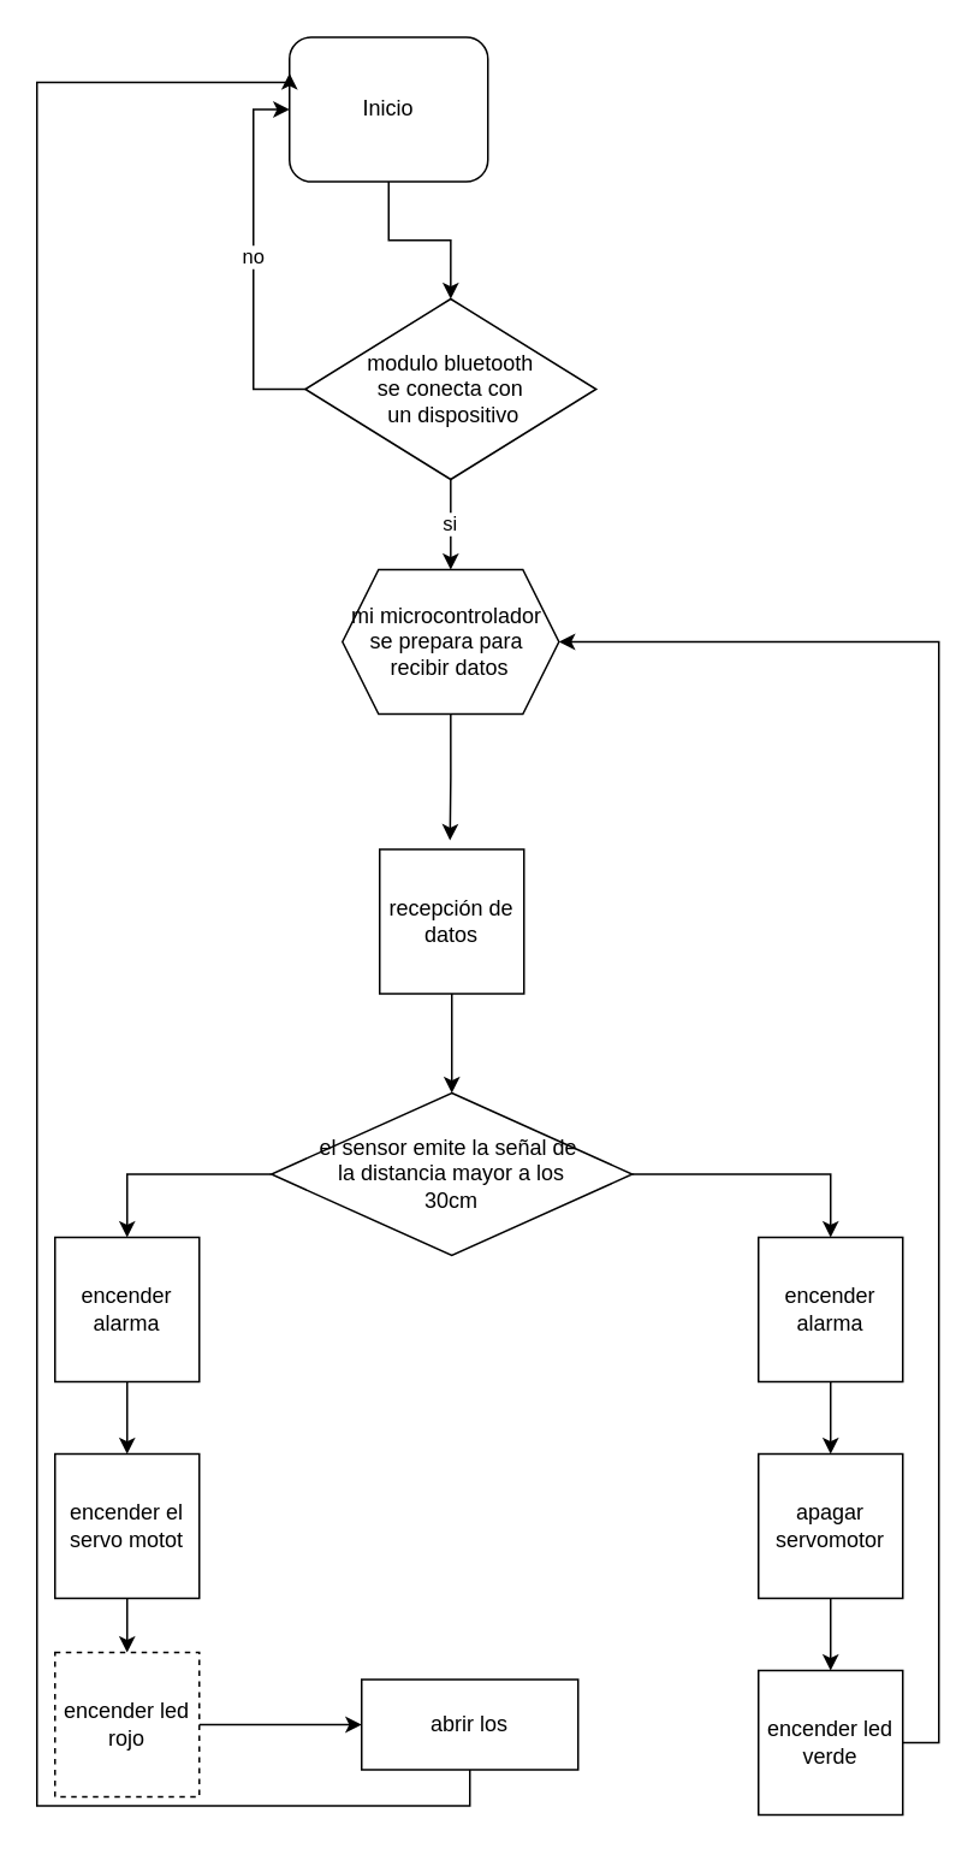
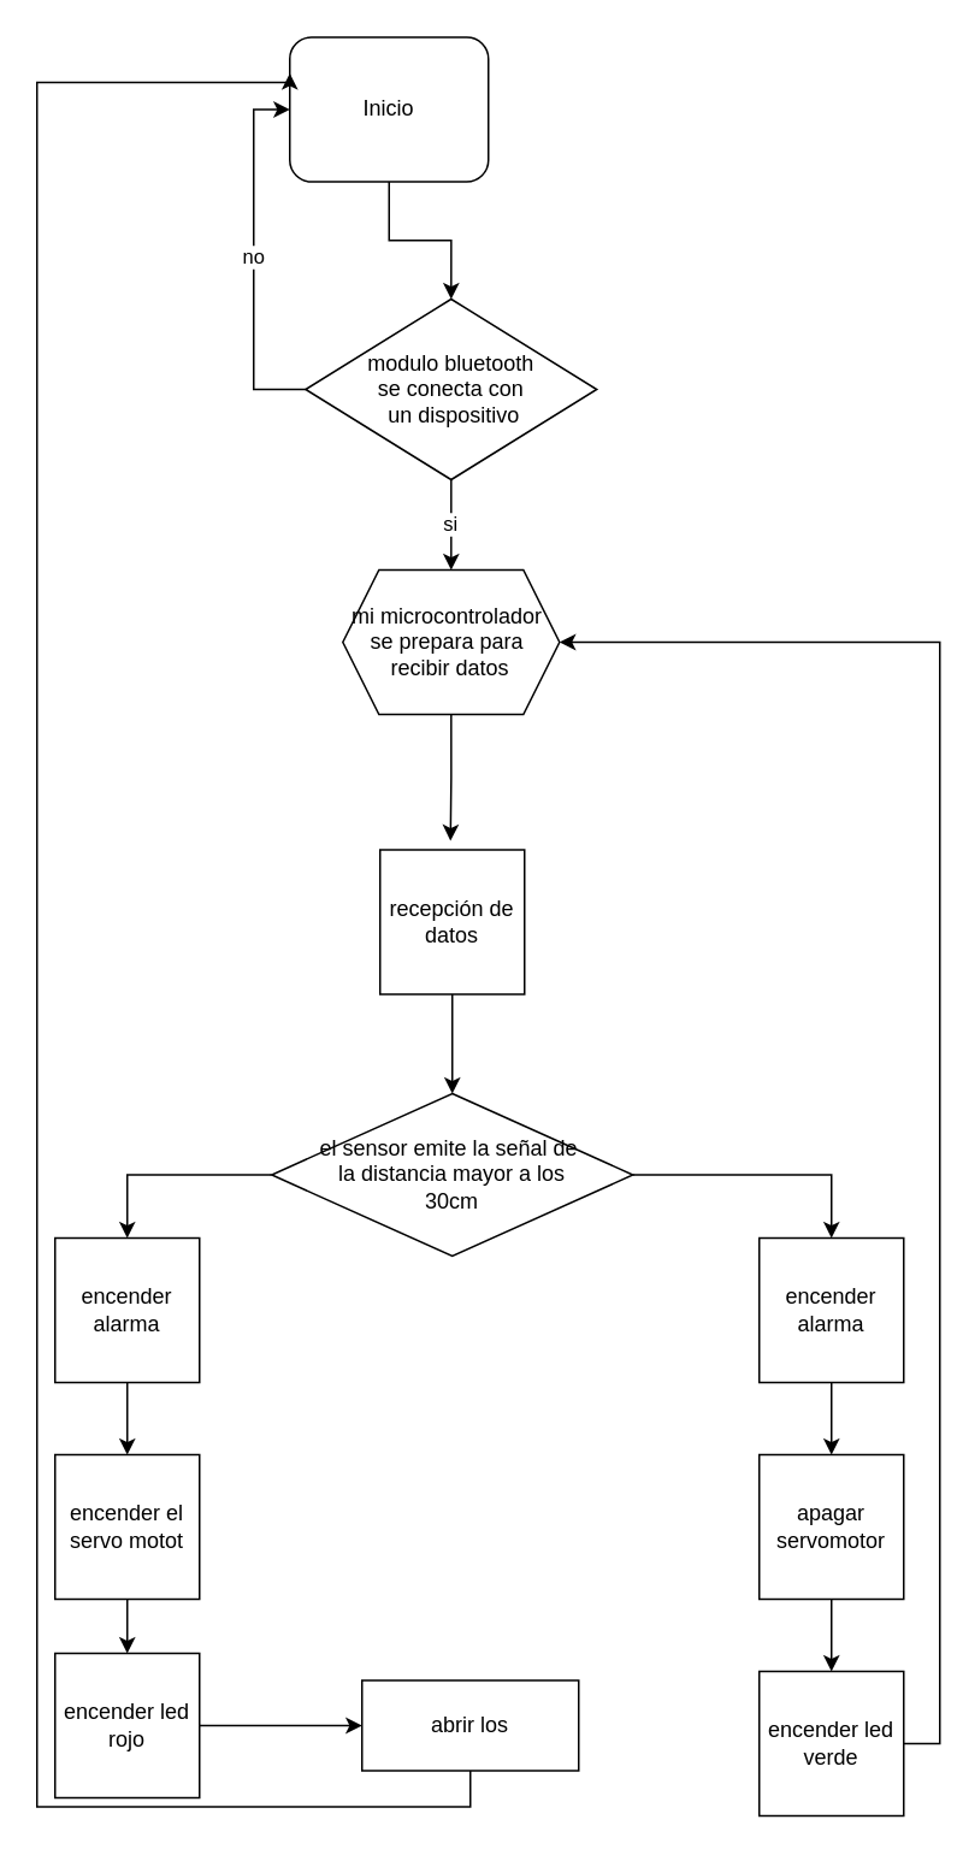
- <mxCell id="19" value="encender led rojo" style="whiteSpace=wrap;html=1;aspect=fixed;dashed=1;" vertex="1" parent="1"><mxGeometry x="30" y="915" width="80" height="80" as="geometry" /></mxCell>
+ <mxCell id="19" value="encender led rojo" style="whiteSpace=wrap;html=1;aspect=fixed;" vertex="1" parent="1"><mxGeometry x="30" y="915" width="80" height="80" as="geometry" /></mxCell>
